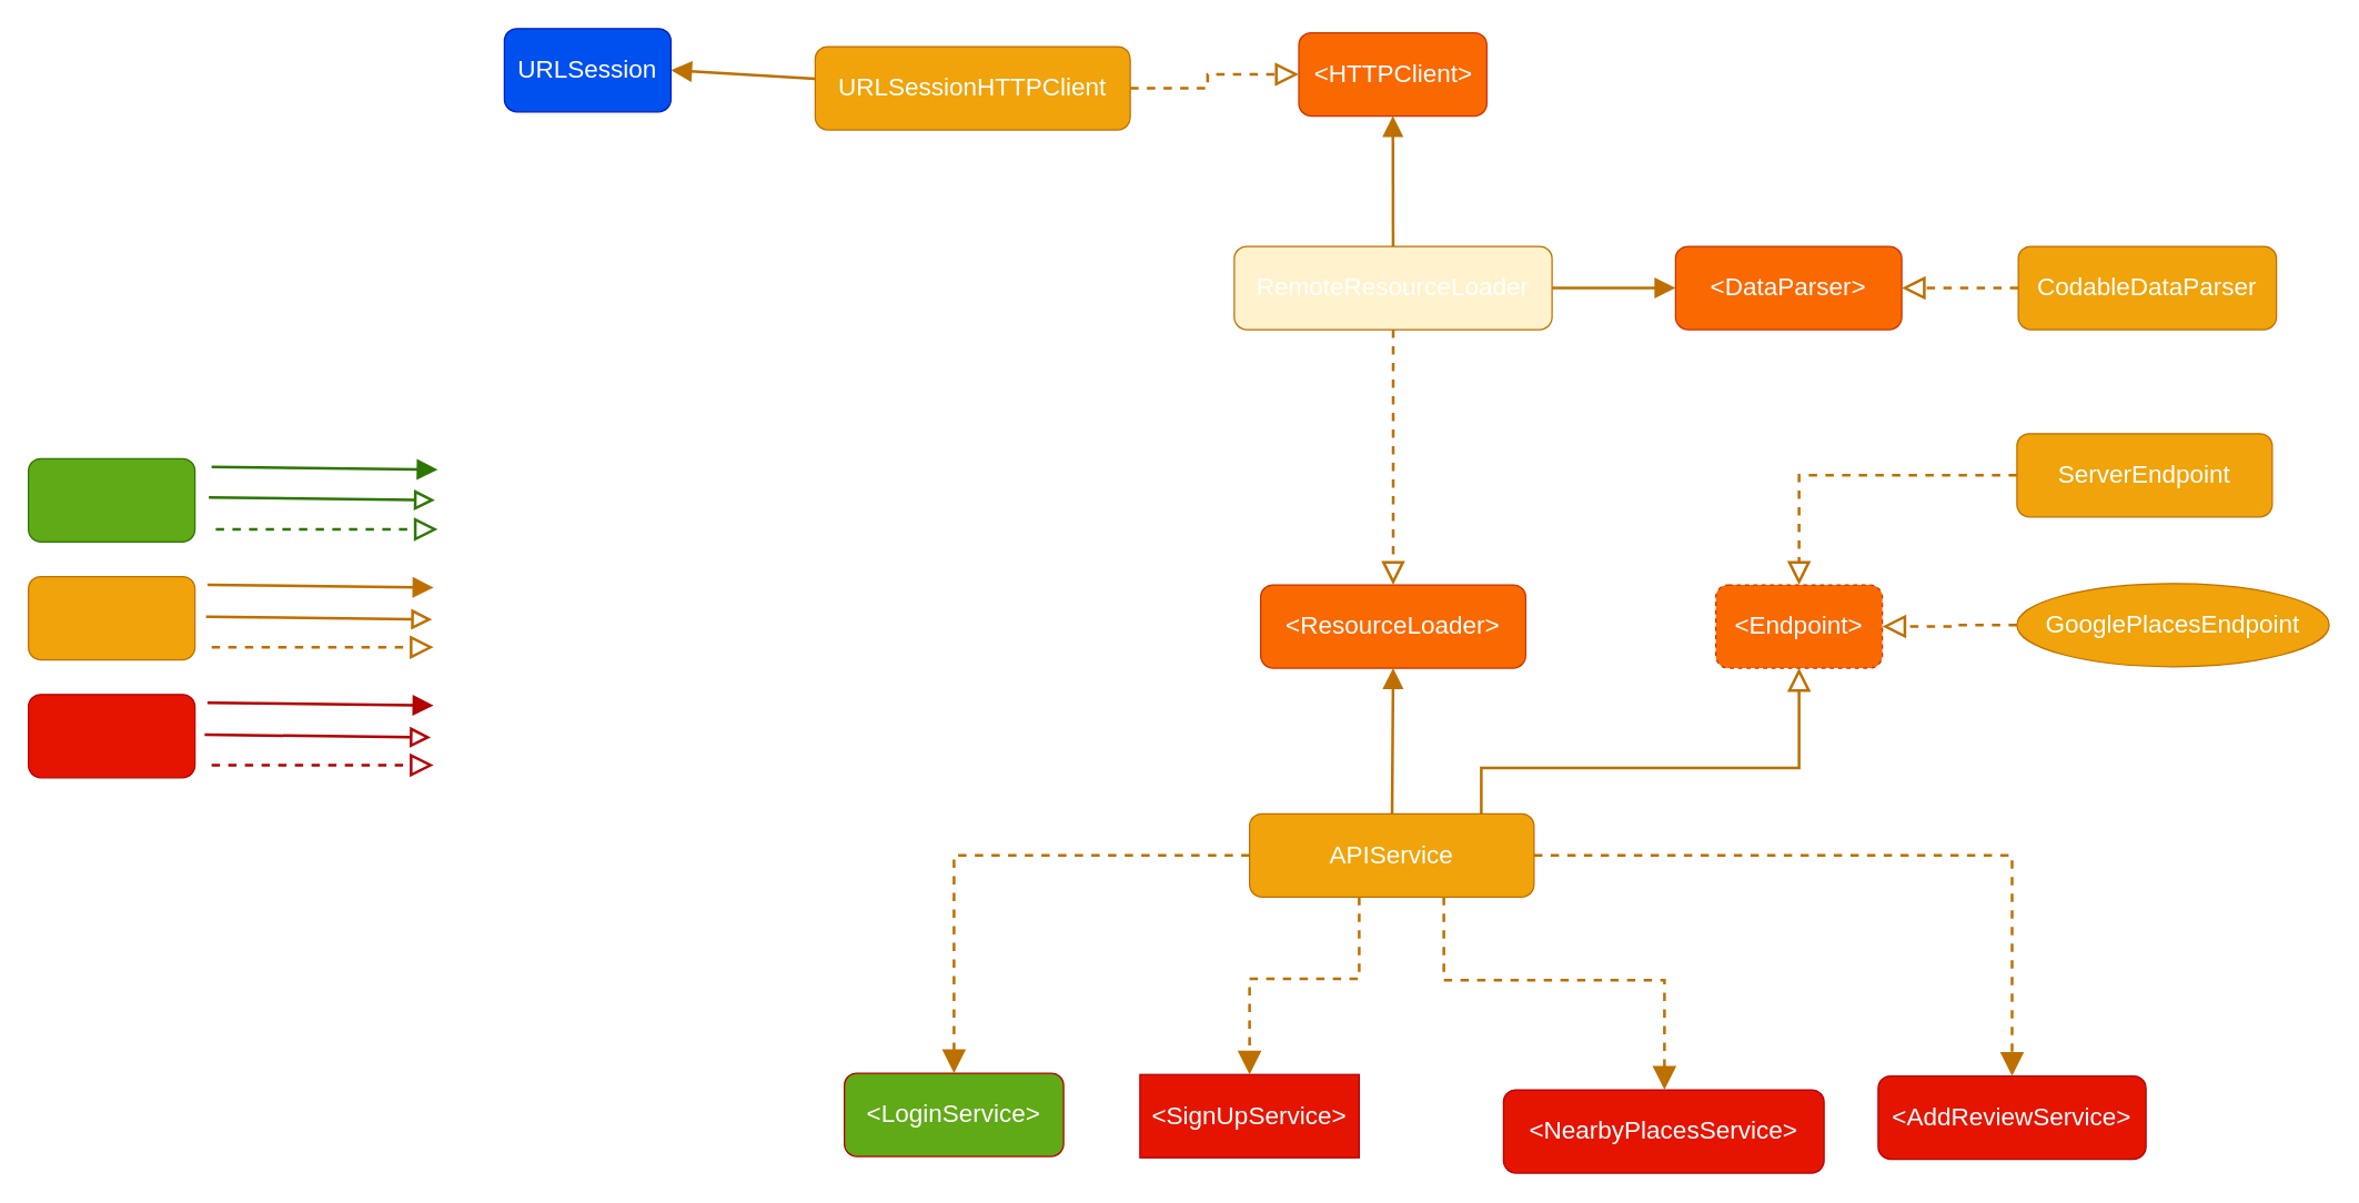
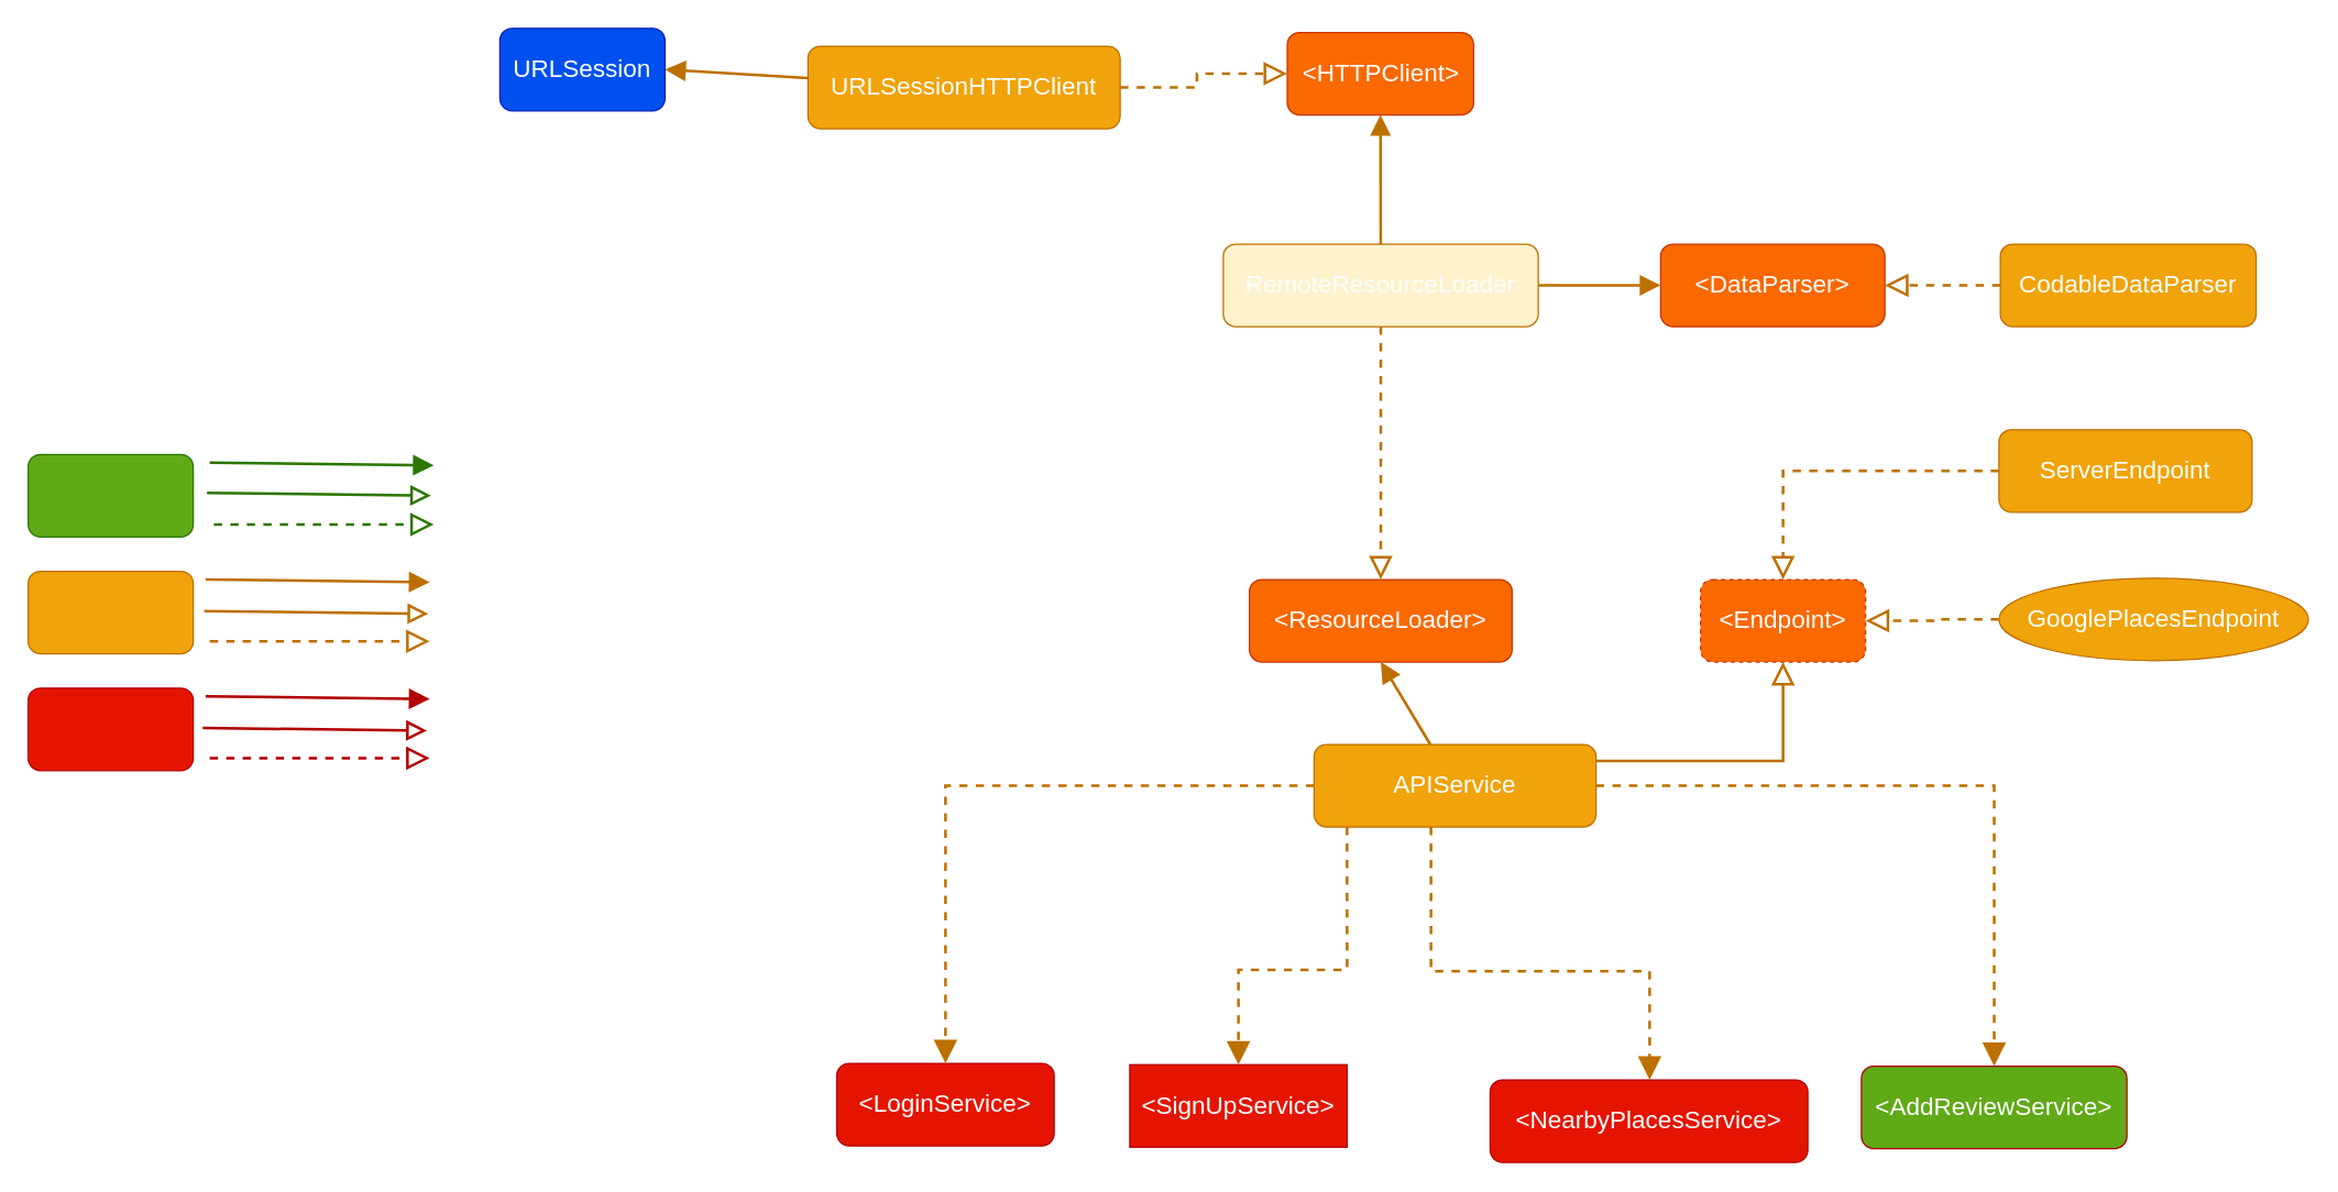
- <mxCell id="39" value="APIService" style="rounded=1;whiteSpace=wrap;html=1;fillColor=#f0a30a;fontColor=#FFFFFF;strokeColor=#BD7000;fontSize=18;align=center;" parent="1" vertex="1"><mxGeometry x="900" y="586" width="205" height="60" as="geometry" /></mxCell>
+ <mxCell id="39" value="APIService" style="rounded=1;whiteSpace=wrap;html=1;fillColor=#f0a30a;fontColor=#FFFFFF;strokeColor=#BD7000;fontSize=18;align=center;" parent="1" vertex="1"><mxGeometry x="955" y="541" width="205" height="60" as="geometry" /></mxCell>
- <mxCell id="29" value="&amp;lt;LoginService&amp;gt;" style="rounded=1;whiteSpace=wrap;html=1;fillColor=#60a917;fontColor=#ffffff;strokeColor=#B20000;fontSize=18;align=center;" parent="1" vertex="1"><mxGeometry x="608" y="773" width="158" height="60" as="geometry" /></mxCell>
+ <mxCell id="29" value="&amp;lt;LoginService&amp;gt;" style="rounded=1;whiteSpace=wrap;html=1;fillColor=#e51400;fontColor=#ffffff;strokeColor=#B20000;fontSize=18;align=center;" parent="1" vertex="1"><mxGeometry x="608" y="773" width="158" height="60" as="geometry" /></mxCell>
- <mxCell id="32" value="&amp;lt;AddReviewService&amp;gt;" style="rounded=1;whiteSpace=wrap;html=1;fillColor=#e51400;fontColor=#ffffff;strokeColor=#B20000;fontSize=18;align=center;" parent="1" vertex="1"><mxGeometry x="1353" y="775" width="193" height="60" as="geometry" /></mxCell>
+ <mxCell id="32" value="&amp;lt;AddReviewService&amp;gt;" style="rounded=1;whiteSpace=wrap;html=1;fillColor=#60a917;fontColor=#ffffff;strokeColor=#B20000;fontSize=18;align=center;" parent="1" vertex="1"><mxGeometry x="1353" y="775" width="193" height="60" as="geometry" /></mxCell>
